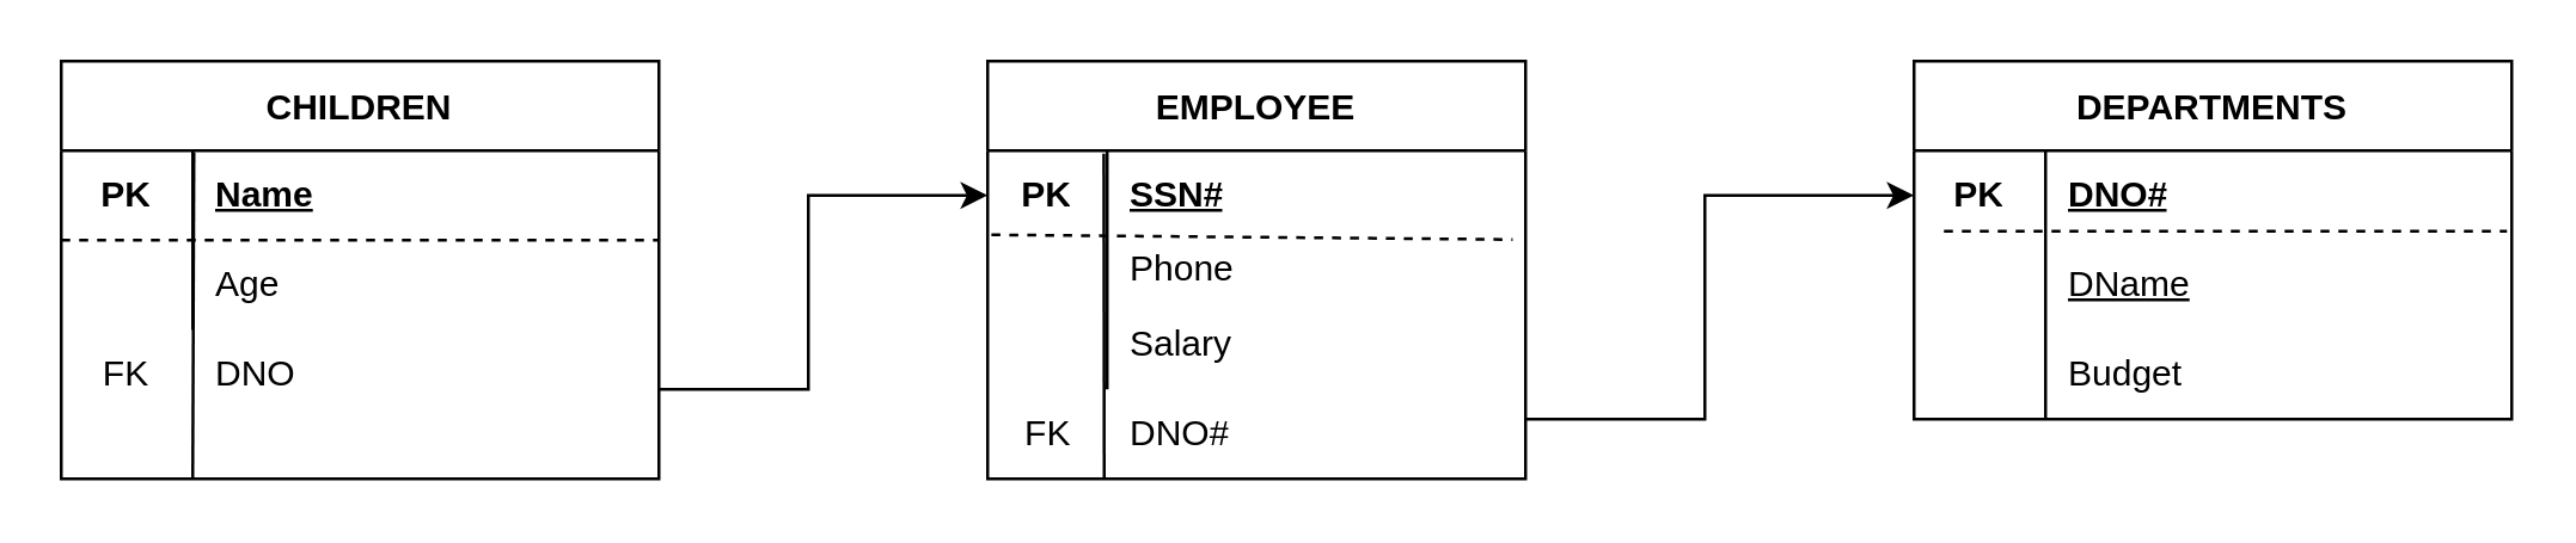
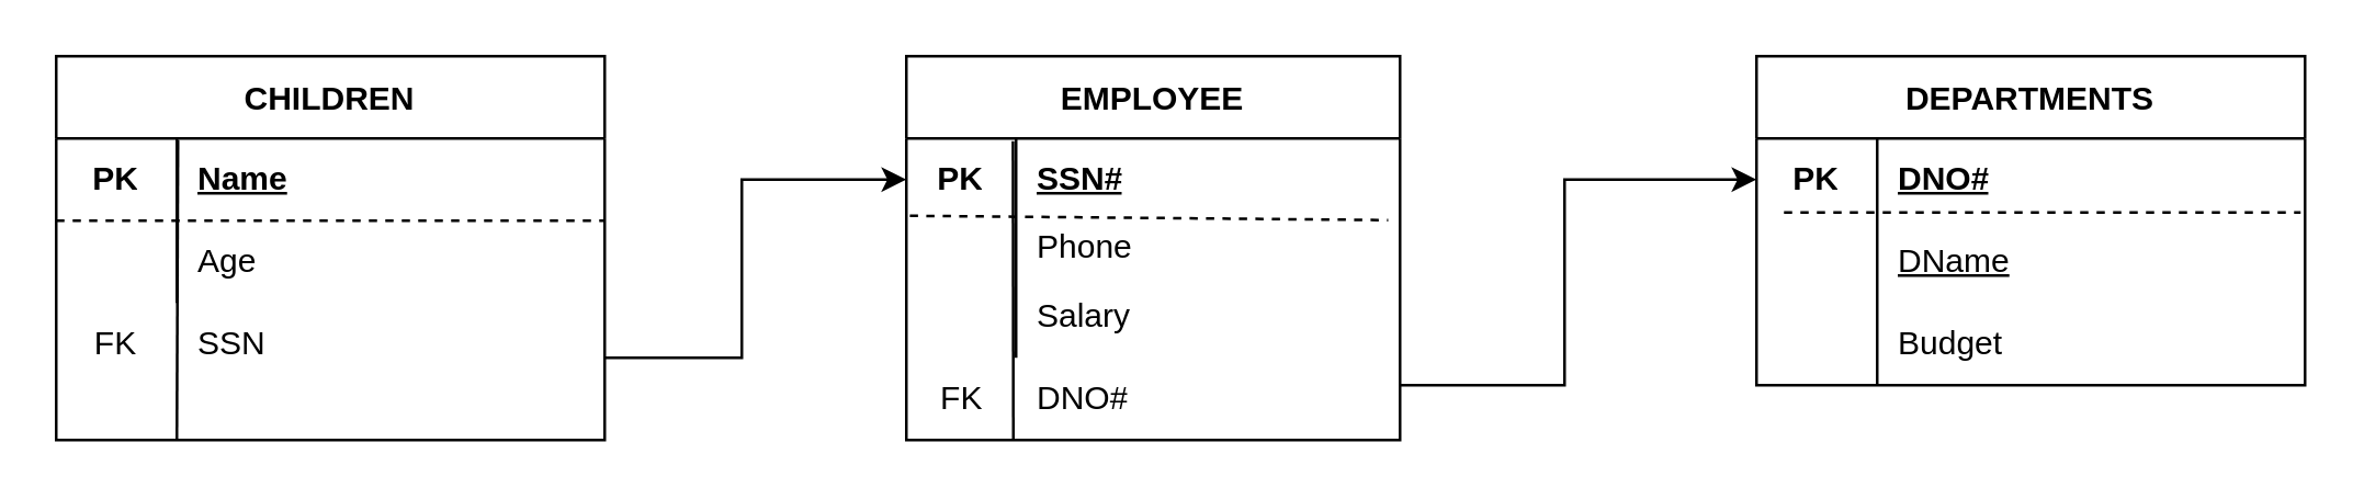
- <mxCell id="38" value="DNO" style="shape=partialRectangle;html=1;whiteSpace=wrap;connectable=0;fillColor=none;top=0;left=0;bottom=0;right=0;align=left;spacingLeft=6;overflow=hidden;" vertex="1" parent="1"><mxGeometry x="64" y="110" width="156" height="30" as="geometry"><mxRectangle width="156" height="30" as="alternateBounds" /></mxGeometry></mxCell>
+ <mxCell id="38" value="SSN" style="shape=partialRectangle;html=1;whiteSpace=wrap;connectable=0;fillColor=none;top=0;left=0;bottom=0;right=0;align=left;spacingLeft=6;overflow=hidden;" vertex="1" parent="1"><mxGeometry x="64" y="110" width="156" height="30" as="geometry"><mxRectangle width="156" height="30" as="alternateBounds" /></mxGeometry></mxCell>
